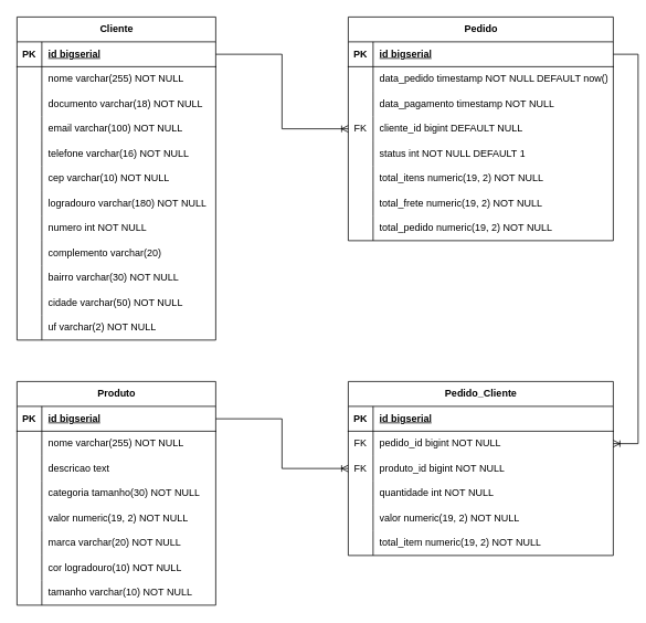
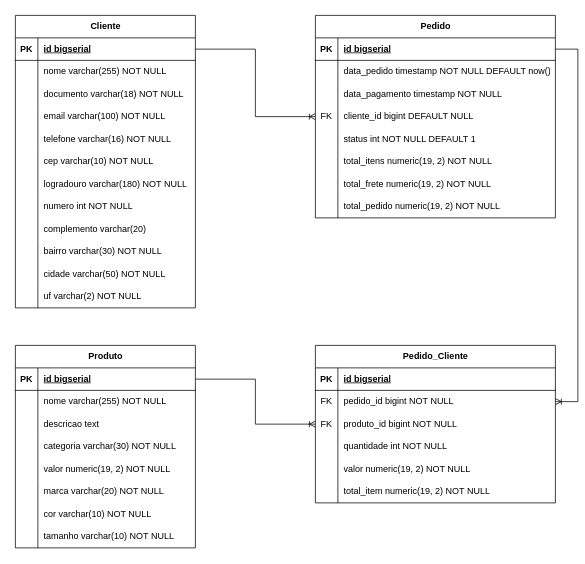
- <mxCell id="14" value="categoria tamanho(30) NOT NULL" style="shape=partialRectangle;connectable=0;fillColor=none;top=0;left=0;bottom=0;right=0;align=left;spacingLeft=6;overflow=hidden;whiteSpace=wrap;html=1;" vertex="1" parent="12"><mxGeometry x="30" width="210" height="30" as="geometry"><mxRectangle width="210" height="30" as="alternateBounds" /></mxGeometry></mxCell>
+ <mxCell id="14" value="categoria varchar(30) NOT NULL" style="shape=partialRectangle;connectable=0;fillColor=none;top=0;left=0;bottom=0;right=0;align=left;spacingLeft=6;overflow=hidden;whiteSpace=wrap;html=1;" vertex="1" parent="12"><mxGeometry x="30" width="210" height="30" as="geometry"><mxRectangle width="210" height="30" as="alternateBounds" /></mxGeometry></mxCell>
- <mxCell id="23" value="cor logradouro(10) NOT NULL" style="shape=partialRectangle;connectable=0;fillColor=none;top=0;left=0;bottom=0;right=0;align=left;spacingLeft=6;overflow=hidden;whiteSpace=wrap;html=1;" parent="21" vertex="1"><mxGeometry x="30" width="210" height="30" as="geometry"><mxRectangle width="210" height="30" as="alternateBounds" /></mxGeometry></mxCell>
+ <mxCell id="23" value="cor varchar(10) NOT NULL" style="shape=partialRectangle;connectable=0;fillColor=none;top=0;left=0;bottom=0;right=0;align=left;spacingLeft=6;overflow=hidden;whiteSpace=wrap;html=1;" parent="21" vertex="1"><mxGeometry x="30" width="210" height="30" as="geometry"><mxRectangle width="210" height="30" as="alternateBounds" /></mxGeometry></mxCell>
